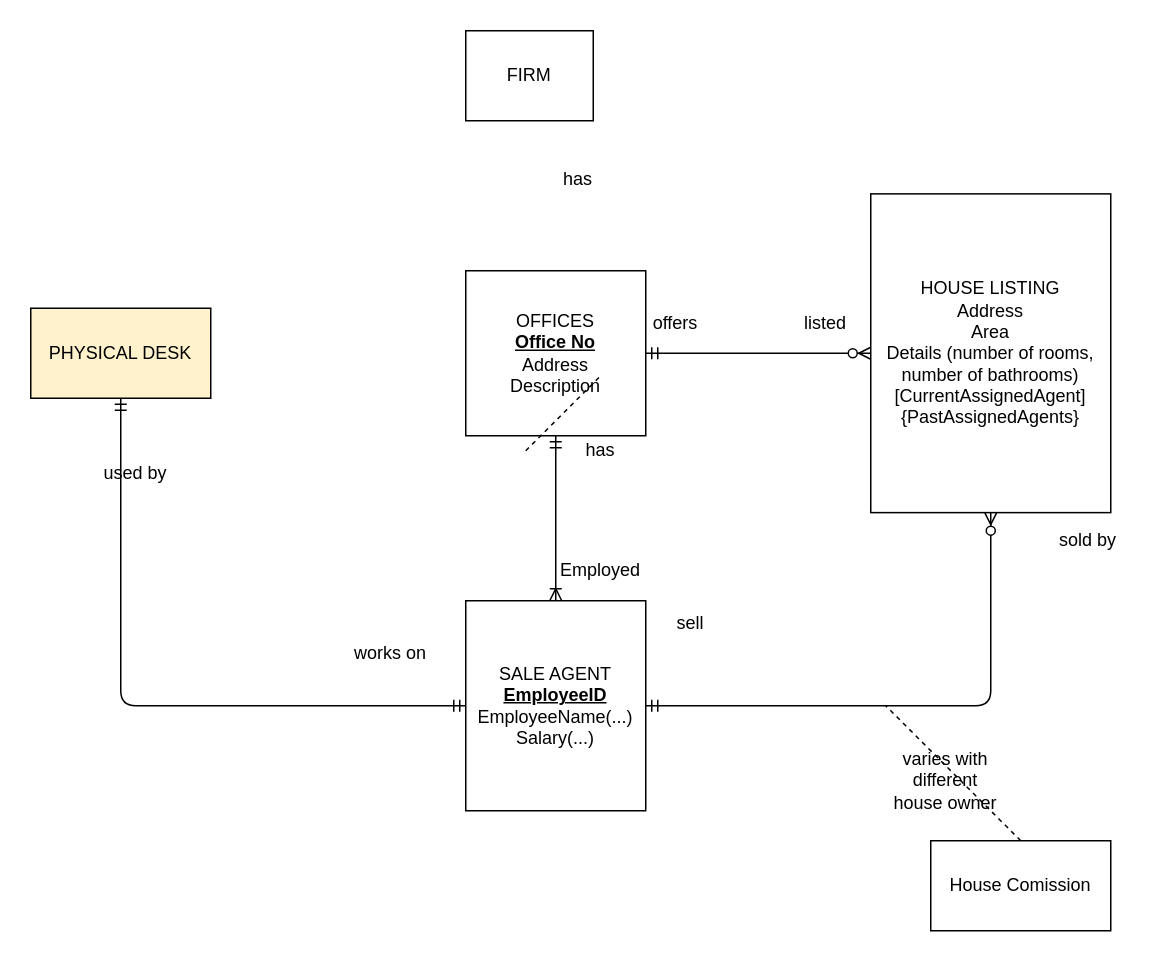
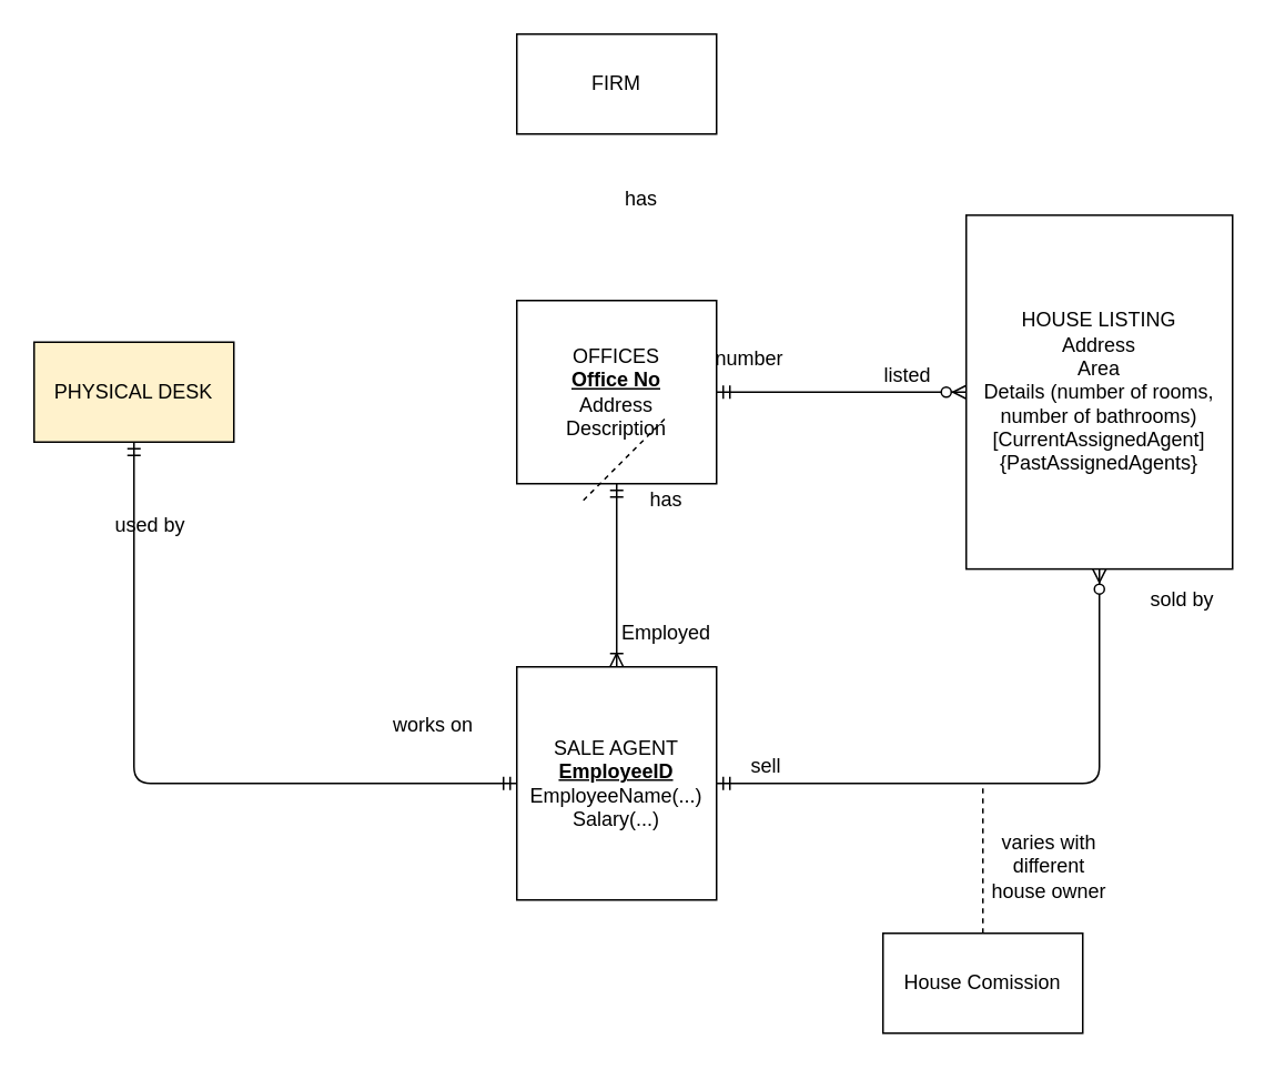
- <mxCell id="2" value="FIRM" style="rounded=0;whiteSpace=wrap;html=1;" vertex="1" parent="1"><mxGeometry x="310" y="20" width="85" height="60" as="geometry" /></mxCell>
+ <mxCell id="2" value="FIRM" style="rounded=0;whiteSpace=wrap;html=1;" vertex="1" parent="1"><mxGeometry x="310" y="20" width="120" height="60" as="geometry" /></mxCell>
- <mxCell id="12" value="offers" style="text;html=1;strokeColor=none;fillColor=none;align=center;verticalAlign=middle;whiteSpace=wrap;rounded=0;" vertex="1" parent="1"><mxGeometry x="430" y="205" width="40" height="20" as="geometry" /></mxCell>
+ <mxCell id="12" value="number" style="text;html=1;strokeColor=none;fillColor=none;align=center;verticalAlign=middle;whiteSpace=wrap;rounded=0;" vertex="1" parent="1"><mxGeometry x="430" y="205" width="40" height="20" as="geometry" /></mxCell>
- <mxCell id="16" value="listed" style="text;html=1;strokeColor=none;fillColor=none;align=center;verticalAlign=middle;whiteSpace=wrap;rounded=0;" vertex="1" parent="1"><mxGeometry x="530" y="205" width="40" height="20" as="geometry" /></mxCell>
+ <mxCell id="16" value="listed" style="text;html=1;strokeColor=none;fillColor=none;align=center;verticalAlign=middle;whiteSpace=wrap;rounded=0;" vertex="1" parent="1"><mxGeometry x="525" y="215" width="40" height="20" as="geometry" /></mxCell>
- <mxCell id="17" value="sold by" style="text;html=1;strokeColor=none;fillColor=none;align=center;verticalAlign=middle;whiteSpace=wrap;rounded=0;" vertex="1" parent="1"><mxGeometry x="700" y="350" width="50" height="20" as="geometry" /></mxCell>
+ <mxCell id="17" value="sold by" style="text;html=1;strokeColor=none;fillColor=none;align=center;verticalAlign=middle;whiteSpace=wrap;rounded=0;" vertex="1" parent="1"><mxGeometry x="685" y="350" width="50" height="20" as="geometry" /></mxCell>
- <mxCell id="14" value="sell" style="text;html=1;strokeColor=none;fillColor=none;align=center;verticalAlign=middle;whiteSpace=wrap;rounded=0;" vertex="1" parent="1"><mxGeometry x="440" y="405" width="40" height="20" as="geometry" /></mxCell>
+ <mxCell id="14" value="sell" style="text;html=1;strokeColor=none;fillColor=none;align=center;verticalAlign=middle;whiteSpace=wrap;rounded=0;" vertex="1" parent="1"><mxGeometry x="440" y="450" width="40" height="20" as="geometry" /></mxCell>
- <mxCell id="22" value="House Comission" style="rounded=0;whiteSpace=wrap;html=1;" vertex="1" parent="1"><mxGeometry x="620" y="560" width="120" height="60" as="geometry" /></mxCell>
+ <mxCell id="22" value="House Comission" style="rounded=0;whiteSpace=wrap;html=1;" vertex="1" parent="1"><mxGeometry x="530" y="560" width="120" height="60" as="geometry" /></mxCell>
